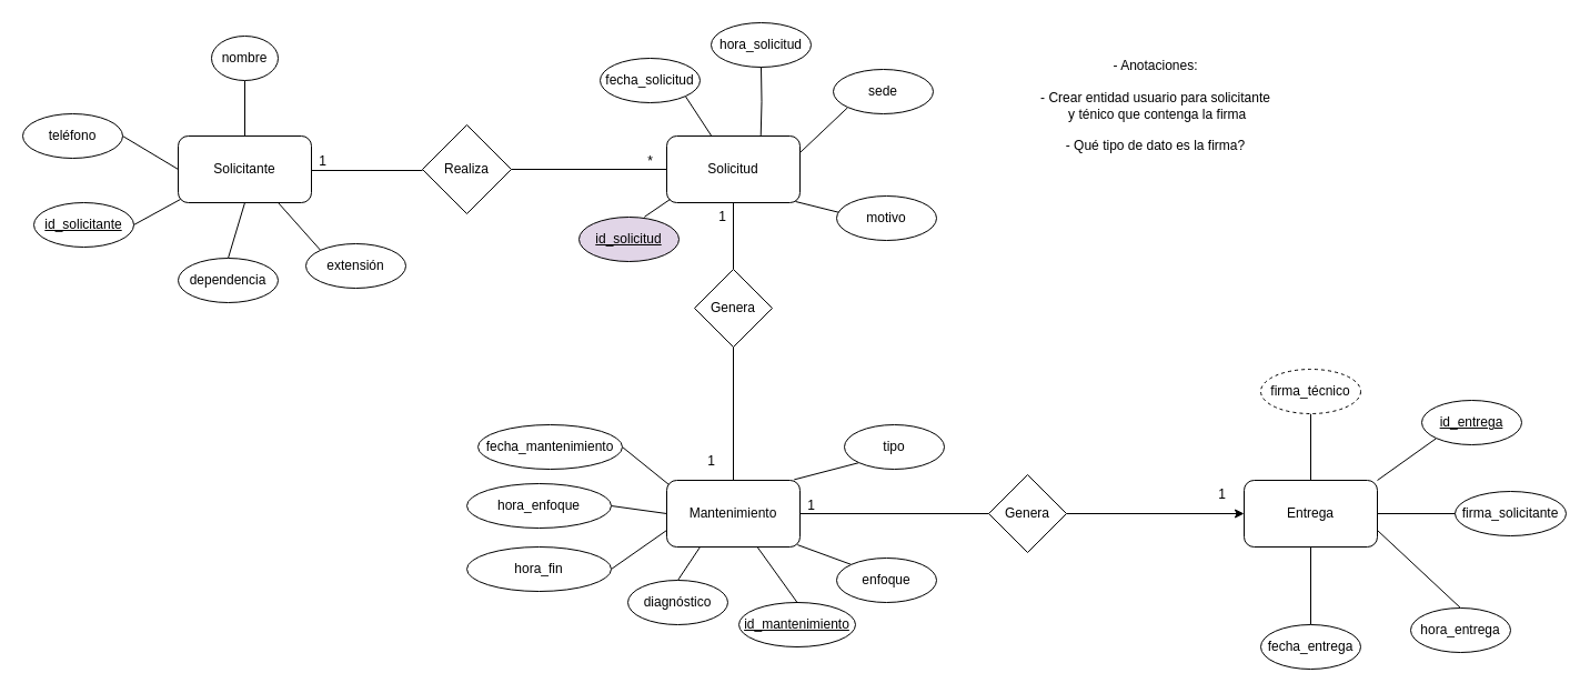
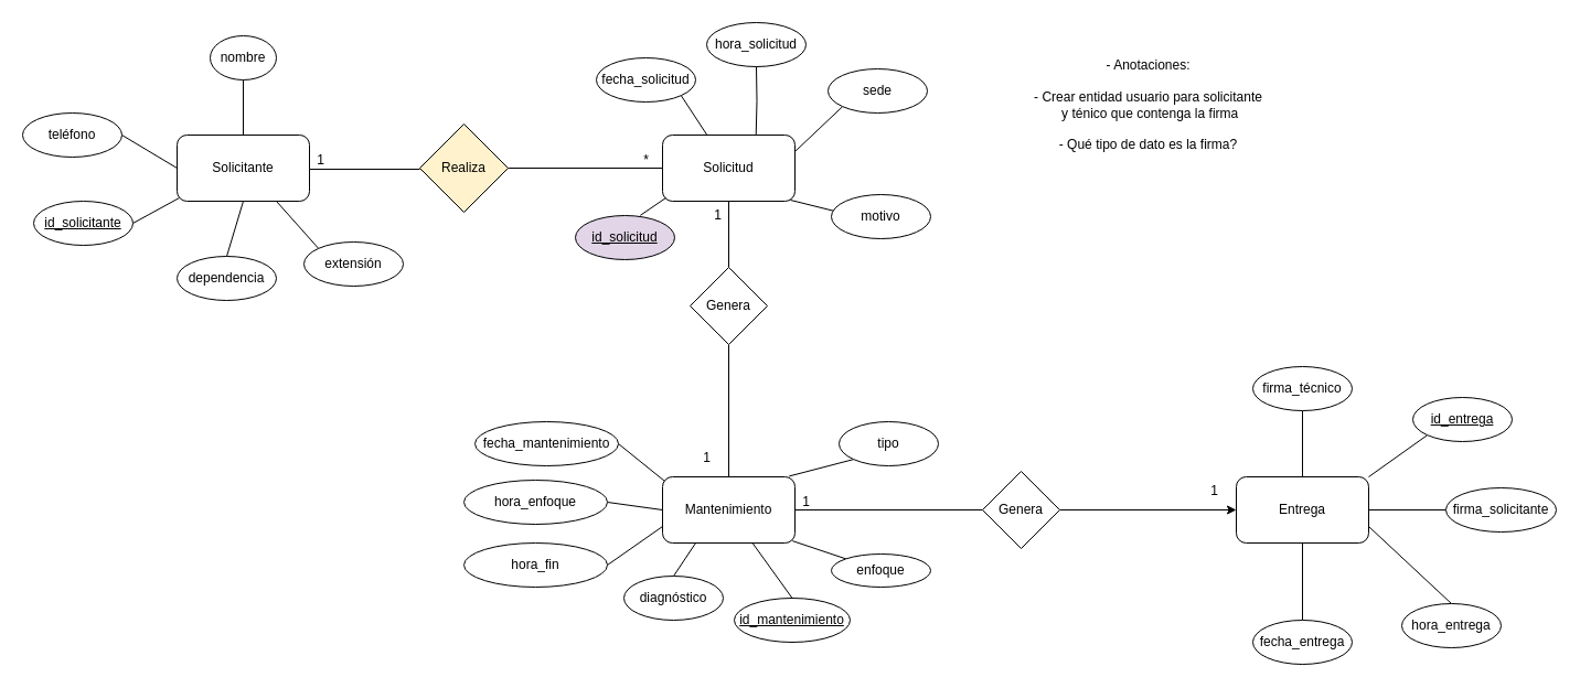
- <mxCell id="20" value="Realiza" style="rhombus;whiteSpace=wrap;html=1;" parent="1" vertex="1"><mxGeometry x="380" y="112" width="80" height="80" as="geometry" /></mxCell>
+ <mxCell id="20" value="Realiza" style="rhombus;whiteSpace=wrap;html=1;fillColor=#fff2cc;" parent="1" vertex="1"><mxGeometry x="380" y="112" width="80" height="80" as="geometry" /></mxCell>
- <mxCell id="44" value="firma_técnico" style="ellipse;whiteSpace=wrap;html=1;dashed=1;" parent="1" vertex="1"><mxGeometry x="1135" y="332" width="90" height="40" as="geometry" /></mxCell>
+ <mxCell id="44" value="firma_técnico" style="ellipse;whiteSpace=wrap;html=1;" parent="1" vertex="1"><mxGeometry x="1135" y="332" width="90" height="40" as="geometry" /></mxCell>
- <mxCell id="32" value="enfoque" style="ellipse;whiteSpace=wrap;html=1;" parent="1" vertex="1"><mxGeometry x="753" y="502" width="90" height="40" as="geometry" /></mxCell>
+ <mxCell id="32" value="enfoque" style="ellipse;whiteSpace=wrap;html=1;" parent="1" vertex="1"><mxGeometry x="753" y="502" width="90" height="30" as="geometry" /></mxCell>
